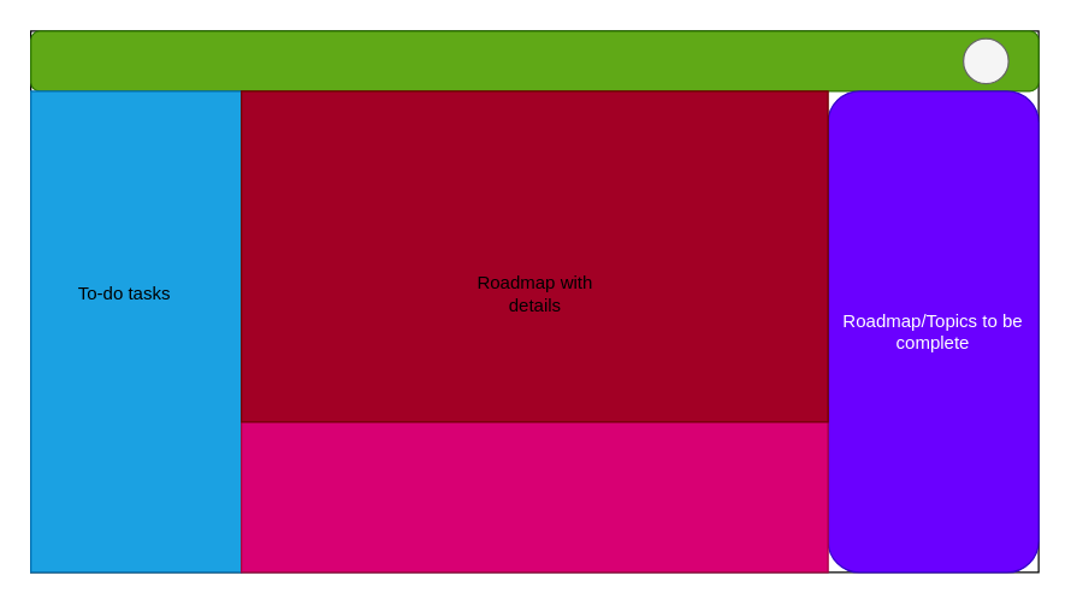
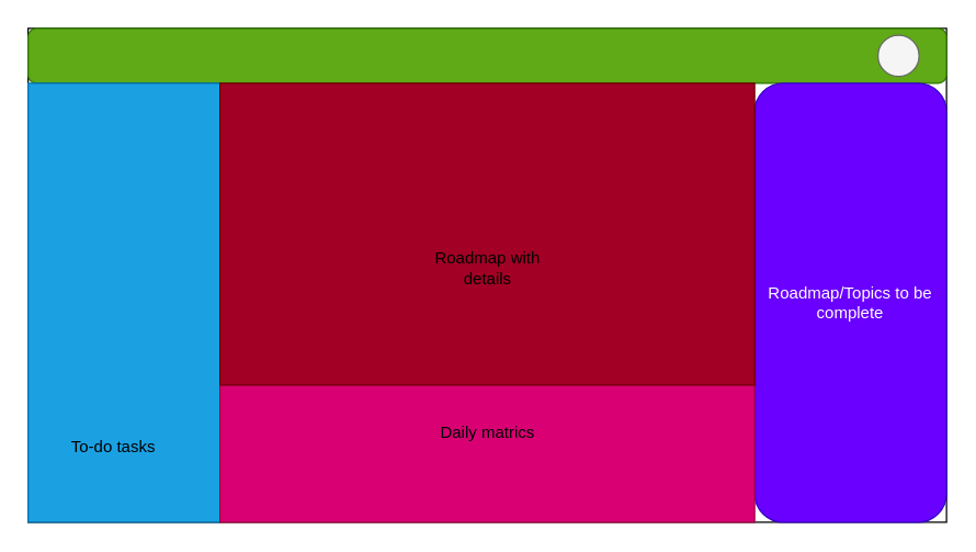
- <mxCell id="10" value="To-do tasks" style="text;html=1;strokeColor=none;fillColor=none;align=center;verticalAlign=middle;whiteSpace=wrap;rounded=0;" vertex="1" parent="1"><mxGeometry x="30" y="180" width="105" height="30" as="geometry" /></mxCell>
+ <mxCell id="10" value="To-do tasks" style="text;html=1;strokeColor=none;fillColor=none;align=center;verticalAlign=middle;whiteSpace=wrap;rounded=0;" vertex="1" parent="1"><mxGeometry x="30" y="310" width="105" height="30" as="geometry" /></mxCell>
+ <mxCell id="9" value="Daily matrics" style="text;html=1;strokeColor=none;fillColor=none;align=center;verticalAlign=middle;whiteSpace=wrap;rounded=0;" vertex="1" parent="1"><mxGeometry x="302.5" y="300" width="105" height="30" as="geometry" /></mxCell>
